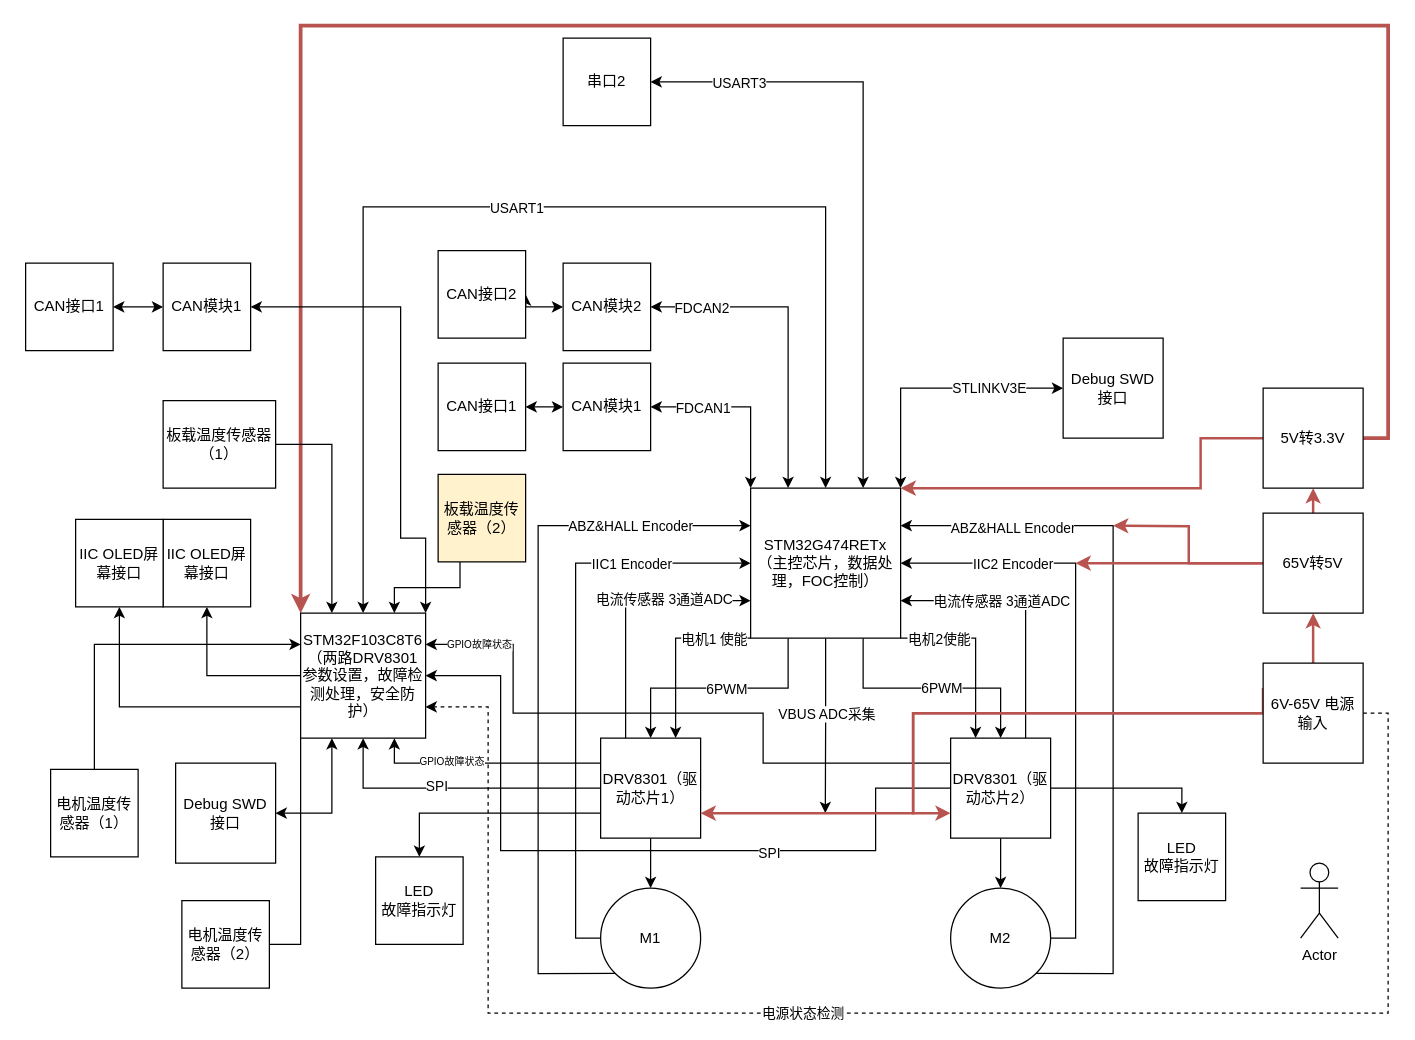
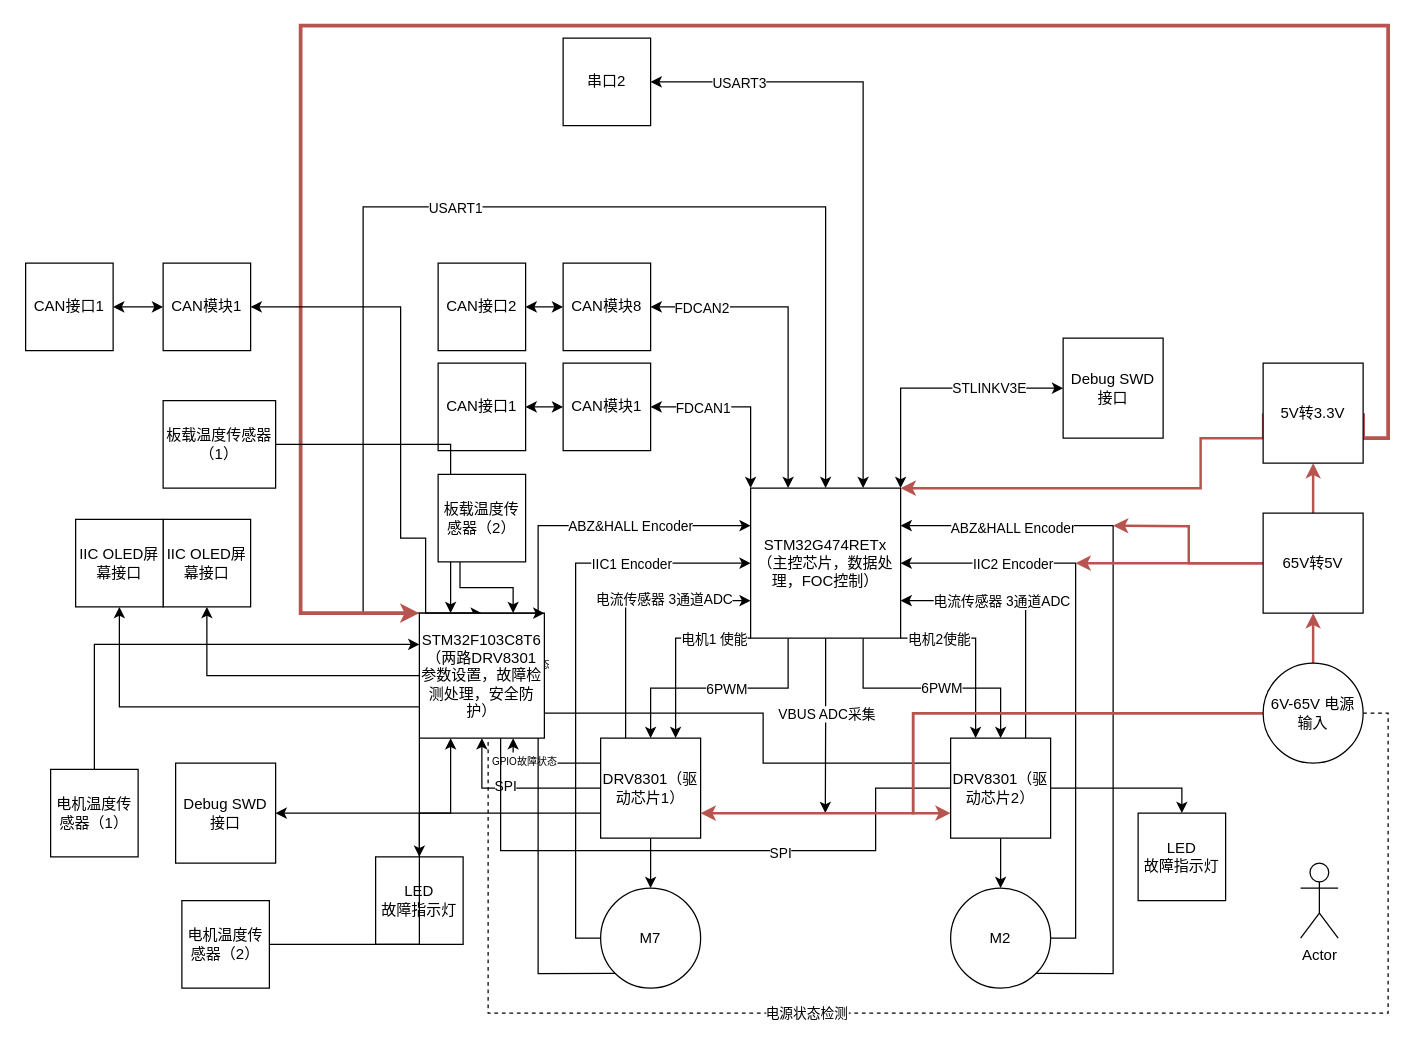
- <mxCell id="63" value="CAN接口2" style="whiteSpace=wrap;html=1;aspect=fixed;" parent="1" vertex="1"><mxGeometry x="350" y="200" width="70" height="70" as="geometry" /></mxCell>
+ <mxCell id="63" value="CAN接口2" style="whiteSpace=wrap;html=1;aspect=fixed;" parent="1" vertex="1"><mxGeometry x="350" y="210" width="70" height="70" as="geometry" /></mxCell>
- <mxCell id="61" value="CAN模块2" style="whiteSpace=wrap;html=1;aspect=fixed;" parent="1" vertex="1"><mxGeometry x="450" y="210" width="70" height="70" as="geometry" /></mxCell>
+ <mxCell id="61" value="CAN模块8" style="whiteSpace=wrap;html=1;aspect=fixed;" parent="1" vertex="1"><mxGeometry x="450" y="210" width="70" height="70" as="geometry" /></mxCell>
- <mxCell id="71" value="5V转3.3V" style="whiteSpace=wrap;html=1;aspect=fixed;" parent="1" vertex="1"><mxGeometry x="1010" y="310" width="80" height="80" as="geometry" /></mxCell>
+ <mxCell id="71" value="5V转3.3V" style="whiteSpace=wrap;html=1;aspect=fixed;" parent="1" vertex="1"><mxGeometry x="1010" y="290" width="80" height="80" as="geometry" /></mxCell>
- <mxCell id="85" value="板载温度传感器（2）" style="whiteSpace=wrap;html=1;aspect=fixed;fillColor=#fff2cc;" parent="1" vertex="1"><mxGeometry x="350" y="379" width="70" height="70" as="geometry" /></mxCell>
+ <mxCell id="85" value="板载温度传感器（2）" style="whiteSpace=wrap;html=1;aspect=fixed;" parent="1" vertex="1"><mxGeometry x="350" y="379" width="70" height="70" as="geometry" /></mxCell>
- <mxCell id="75" value="STM32F103C8T6（两路DRV8301参数设置，故障检测处理，安全防护）" style="whiteSpace=wrap;html=1;aspect=fixed;" parent="1" vertex="1"><mxGeometry x="240" y="490" width="100" height="100" as="geometry" /></mxCell>
+ <mxCell id="75" value="STM32F103C8T6（两路DRV8301参数设置，故障检测处理，安全防护）" style="whiteSpace=wrap;html=1;aspect=fixed;" parent="1" vertex="1"><mxGeometry x="335" y="490" width="100" height="100" as="geometry" /></mxCell>
- <mxCell id="56" value="6V-65V 电源输入" style="whiteSpace=wrap;html=1;aspect=fixed;" parent="1" vertex="1"><mxGeometry x="1010" y="530" width="80" height="80" as="geometry" /></mxCell>
+ <mxCell id="56" value="6V-65V 电源输入" style="ellipse;whiteSpace=wrap;html=1;aspect=fixed;" parent="1" vertex="1"><mxGeometry x="1010" y="530" width="80" height="80" as="geometry" /></mxCell>
- <mxCell id="45" value="M1" style="ellipse;whiteSpace=wrap;html=1;aspect=fixed;" parent="1" vertex="1"><mxGeometry x="480" y="710" width="80" height="80" as="geometry" /></mxCell>
+ <mxCell id="45" value="M7" style="ellipse;whiteSpace=wrap;html=1;aspect=fixed;" parent="1" vertex="1"><mxGeometry x="480" y="710" width="80" height="80" as="geometry" /></mxCell>
